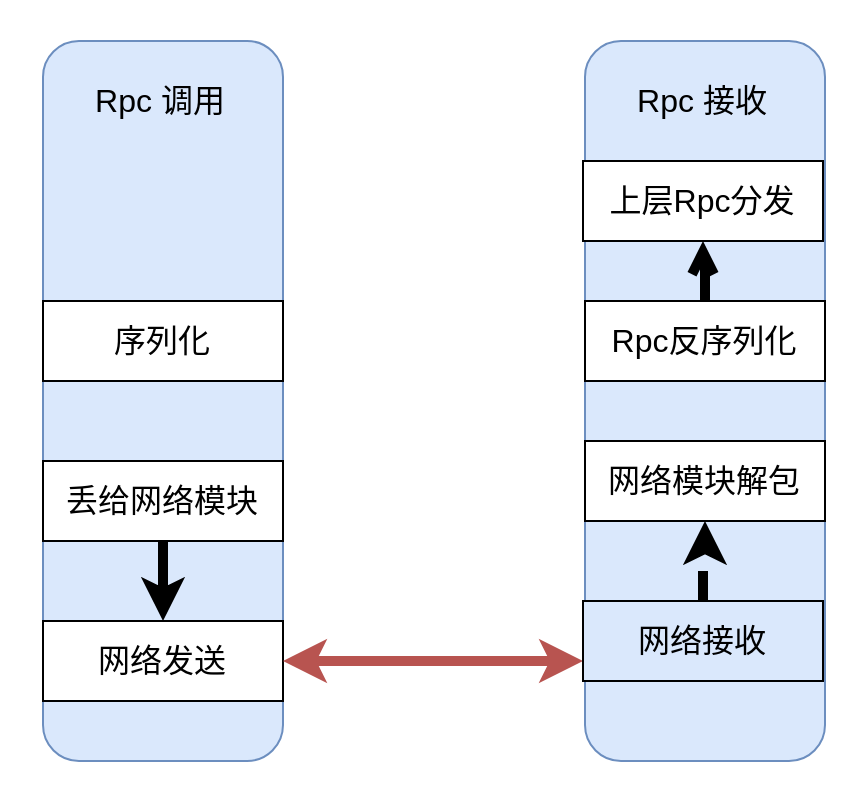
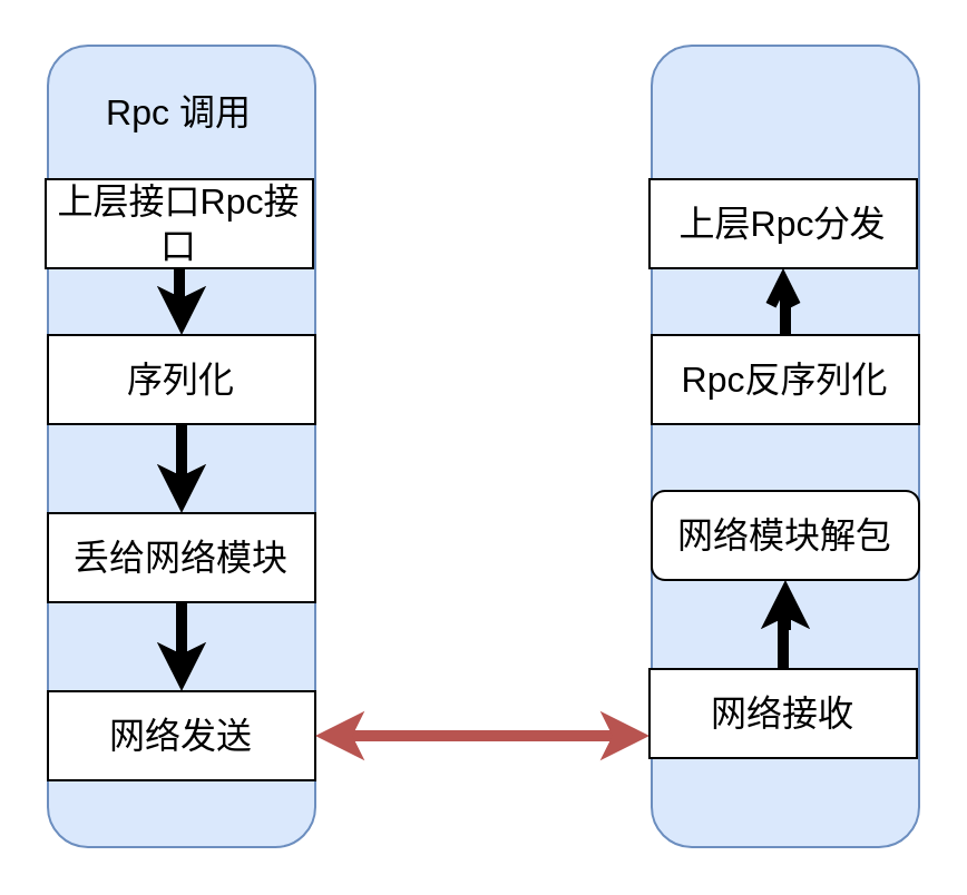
- <mxCell id="19" value="Rpc 接收" style="text;html=1;strokeColor=none;fillColor=none;align=center;verticalAlign=middle;whiteSpace=wrap;rounded=0;fontSize=16;" vertex="1" parent="1"><mxGeometry x="316" y="40" width="70" height="20" as="geometry" /></mxCell>
+ <mxCell id="4" value="上层接口Rpc接口" style="rounded=0;whiteSpace=wrap;html=1;fontSize=16;" vertex="1" parent="1"><mxGeometry x="20" y="80" width="120" height="40" as="geometry" /></mxCell>
+ <mxCell id="3" style="edgeStyle=orthogonalEdgeStyle;rounded=0;orthogonalLoop=1;jettySize=auto;html=1;entryX=0.5;entryY=0;entryDx=0;entryDy=0;strokeWidth=5;fontSize=16;" edge="1" parent="1" source="4" target="6"><mxGeometry relative="1" as="geometry" /></mxCell>
+ <mxCell id="5" style="edgeStyle=orthogonalEdgeStyle;rounded=0;orthogonalLoop=1;jettySize=auto;html=1;entryX=0.5;entryY=0;entryDx=0;entryDy=0;strokeWidth=5;fontSize=16;" edge="1" parent="1" source="6" target="8"><mxGeometry relative="1" as="geometry" /></mxCell>
- <mxCell id="16" value="网络模块解包" style="rounded=0;whiteSpace=wrap;html=1;fontSize=16;" vertex="1" parent="1"><mxGeometry x="292" y="220" width="120" height="40" as="geometry" /></mxCell>
+ <mxCell id="16" value="网络模块解包" style="whiteSpace=wrap;html=1;fontSize=16;rounded=1;" vertex="1" parent="1"><mxGeometry x="292" y="220" width="120" height="40" as="geometry" /></mxCell>
- <mxCell id="17" style="edgeStyle=orthogonalEdgeStyle;rounded=0;orthogonalLoop=1;jettySize=auto;html=1;strokeWidth=5;fontSize=16;dashed=1;" edge="1" parent="1" source="18" target="16"><mxGeometry relative="1" as="geometry" /></mxCell>
+ <mxCell id="17" style="edgeStyle=orthogonalEdgeStyle;rounded=0;orthogonalLoop=1;jettySize=auto;html=1;strokeWidth=5;fontSize=16;" edge="1" parent="1" source="18" target="16"><mxGeometry relative="1" as="geometry" /></mxCell>
- <mxCell id="18" value="网络接收" style="rounded=0;whiteSpace=wrap;html=1;fontSize=16;fillColor=#dae8fc;" vertex="1" parent="1"><mxGeometry x="291" y="300" width="120" height="40" as="geometry" /></mxCell>
+ <mxCell id="18" value="网络接收" style="rounded=0;whiteSpace=wrap;html=1;fontSize=16;" vertex="1" parent="1"><mxGeometry x="291" y="300" width="120" height="40" as="geometry" /></mxCell>
